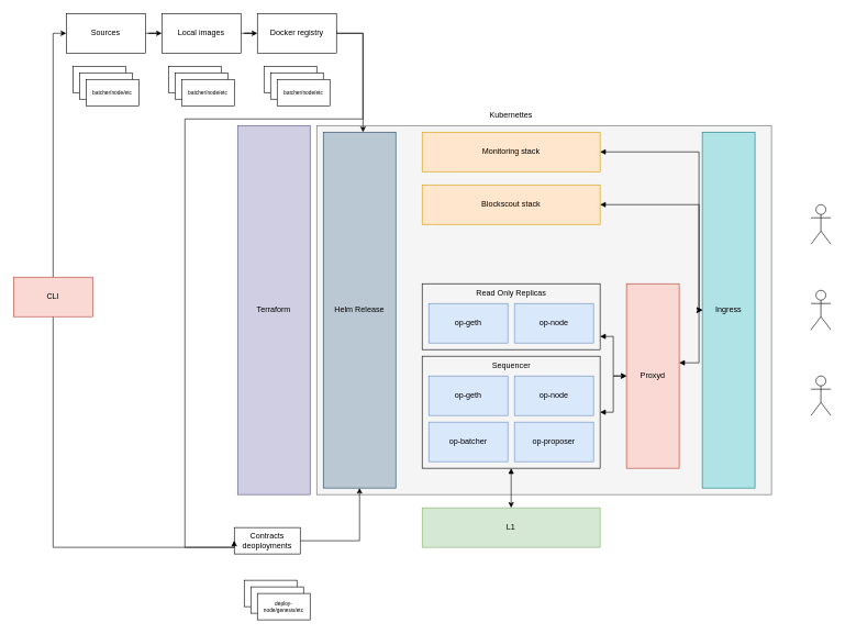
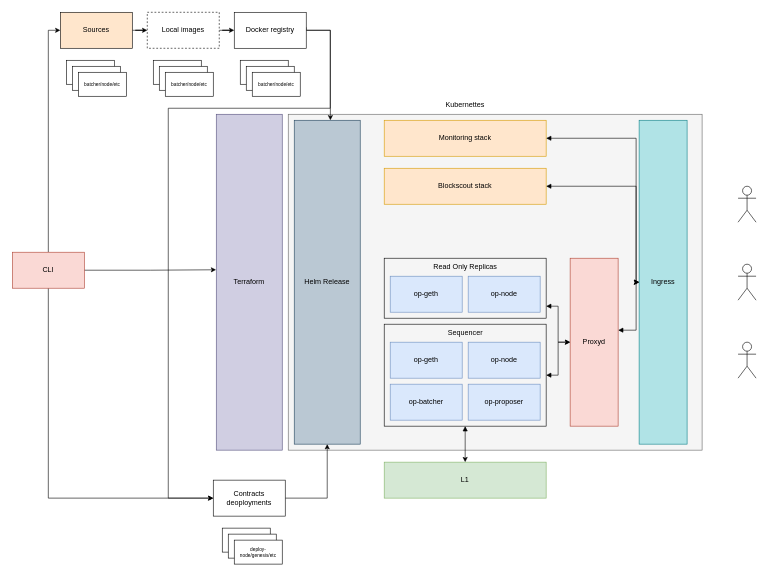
- <mxCell id="51" value="Sources" style="rounded=0;whiteSpace=wrap;html=1;" vertex="1" parent="50"><mxGeometry width="120" height="60" as="geometry" /></mxCell>
+ <mxCell id="51" value="Sources" style="rounded=0;whiteSpace=wrap;html=1;fillColor=#ffe6cc;" vertex="1" parent="50"><mxGeometry width="120" height="60" as="geometry" /></mxCell>
- <mxCell id="45" value="Local images" style="rounded=0;whiteSpace=wrap;html=1;" vertex="1" parent="44"><mxGeometry width="120" height="60" as="geometry" /></mxCell>
+ <mxCell id="45" value="Local images" style="rounded=0;whiteSpace=wrap;html=1;dashed=1;" vertex="1" parent="44"><mxGeometry width="120" height="60" as="geometry" /></mxCell>
+ <mxCell id="35" style="edgeStyle=orthogonalEdgeStyle;rounded=0;orthogonalLoop=1;jettySize=auto;html=1;entryX=-0.003;entryY=0.463;entryDx=0;entryDy=0;entryPerimeter=0;" edge="1" parent="1" source="37" target="12"><mxGeometry relative="1" as="geometry"><mxPoint x="330" y="450" as="targetPoint" /></mxGeometry></mxCell>
- <mxCell id="15" value="Contracts deoployments" style="rounded=0;whiteSpace=wrap;html=1;" vertex="1" parent="1"><mxGeometry x="355" y="800" width="100" height="40" as="geometry" /></mxCell>
+ <mxCell id="15" value="Contracts deoployments" style="rounded=0;whiteSpace=wrap;html=1;" vertex="1" parent="1"><mxGeometry x="355" y="800" width="120" height="60" as="geometry" /></mxCell>
